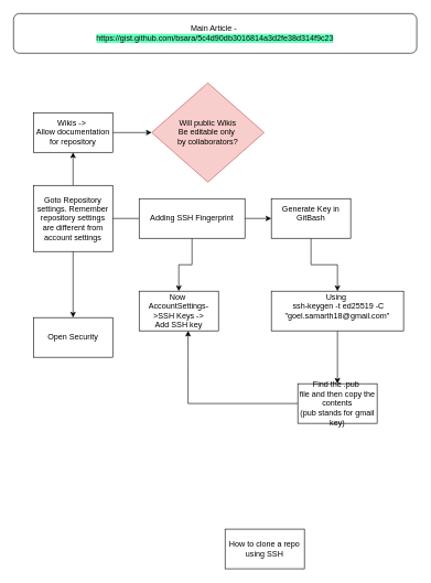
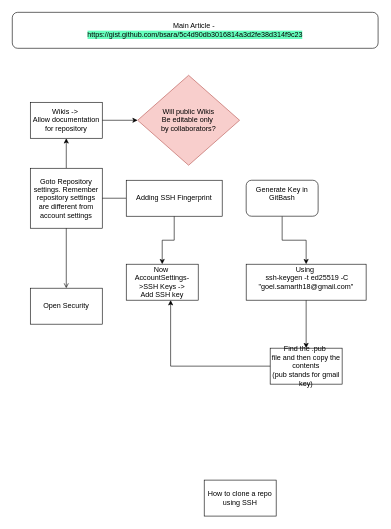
- <mxCell id="3" value="" style="edgeStyle=orthogonalEdgeStyle;rounded=0;orthogonalLoop=1;jettySize=auto;html=1;" parent="1" source="5" target="13" edge="1"><mxGeometry relative="1" as="geometry" /></mxCell>
- <mxCell id="13" value="Generate Key in GitBash&lt;div&gt;&lt;br&gt;&lt;/div&gt;" style="whiteSpace=wrap;html=1;rounded=0;" parent="1" vertex="1"><mxGeometry x="410" y="300" width="120" height="60" as="geometry" /></mxCell>
+ <mxCell id="13" value="Generate Key in GitBash&lt;div&gt;&lt;br&gt;&lt;/div&gt;" style="whiteSpace=wrap;html=1;rounded=1;" parent="1" vertex="1"><mxGeometry x="410" y="300" width="120" height="60" as="geometry" /></mxCell>
- <mxCell id="2" value="" style="edgeStyle=orthogonalEdgeStyle;rounded=0;orthogonalLoop=1;jettySize=auto;html=1;" parent="1" source="5" target="6" edge="1"><mxGeometry relative="1" as="geometry" /></mxCell>
+ <mxCell id="2" value="" style="edgeStyle=orthogonalEdgeStyle;rounded=0;orthogonalLoop=1;jettySize=auto;html=1;endArrow=open;" parent="1" source="5" target="6" edge="1"><mxGeometry relative="1" as="geometry" /></mxCell>
